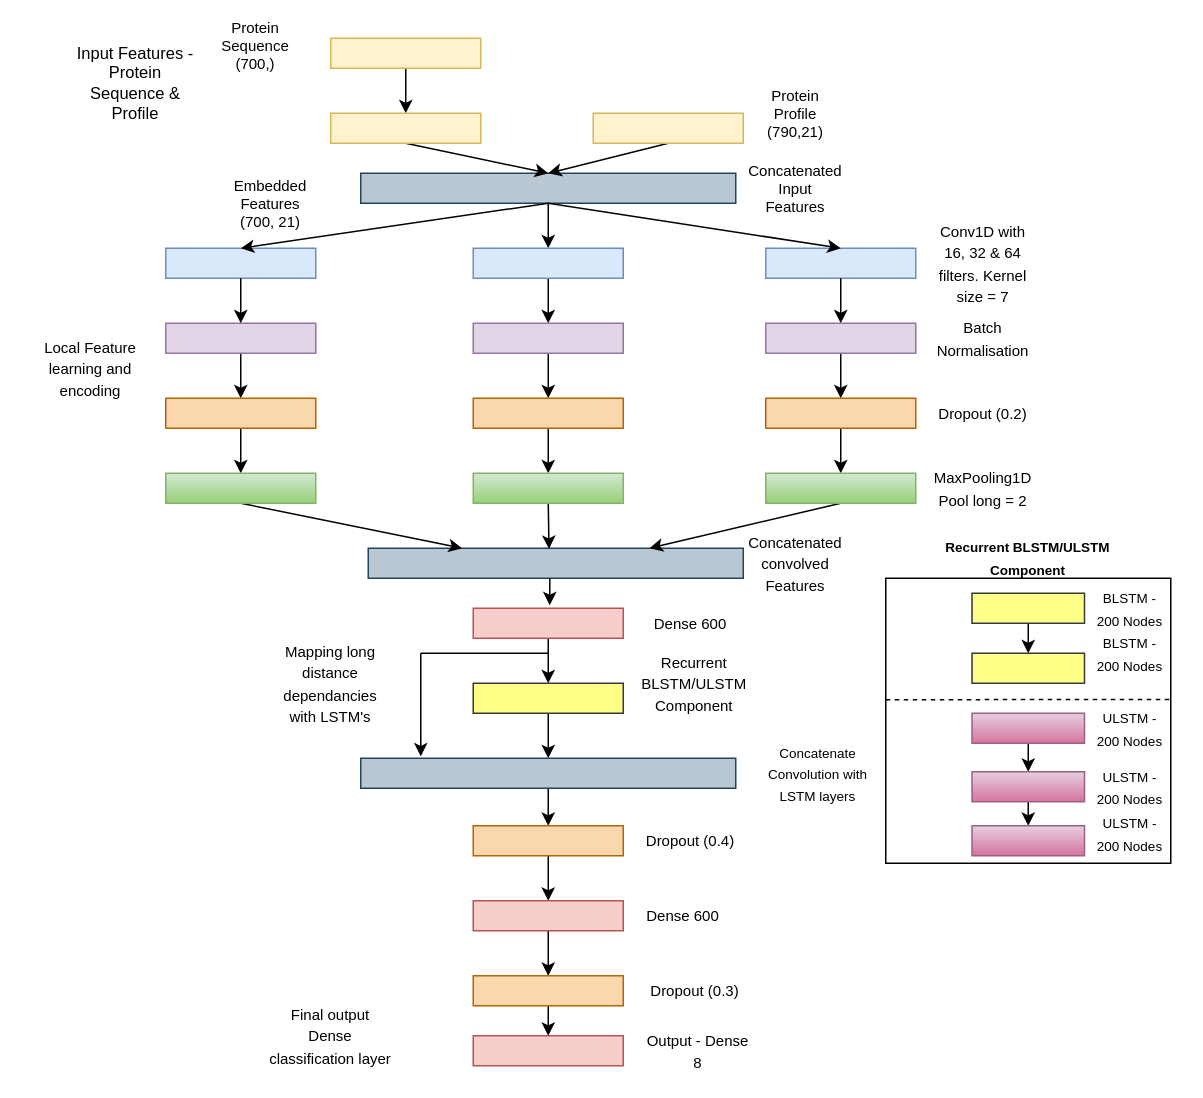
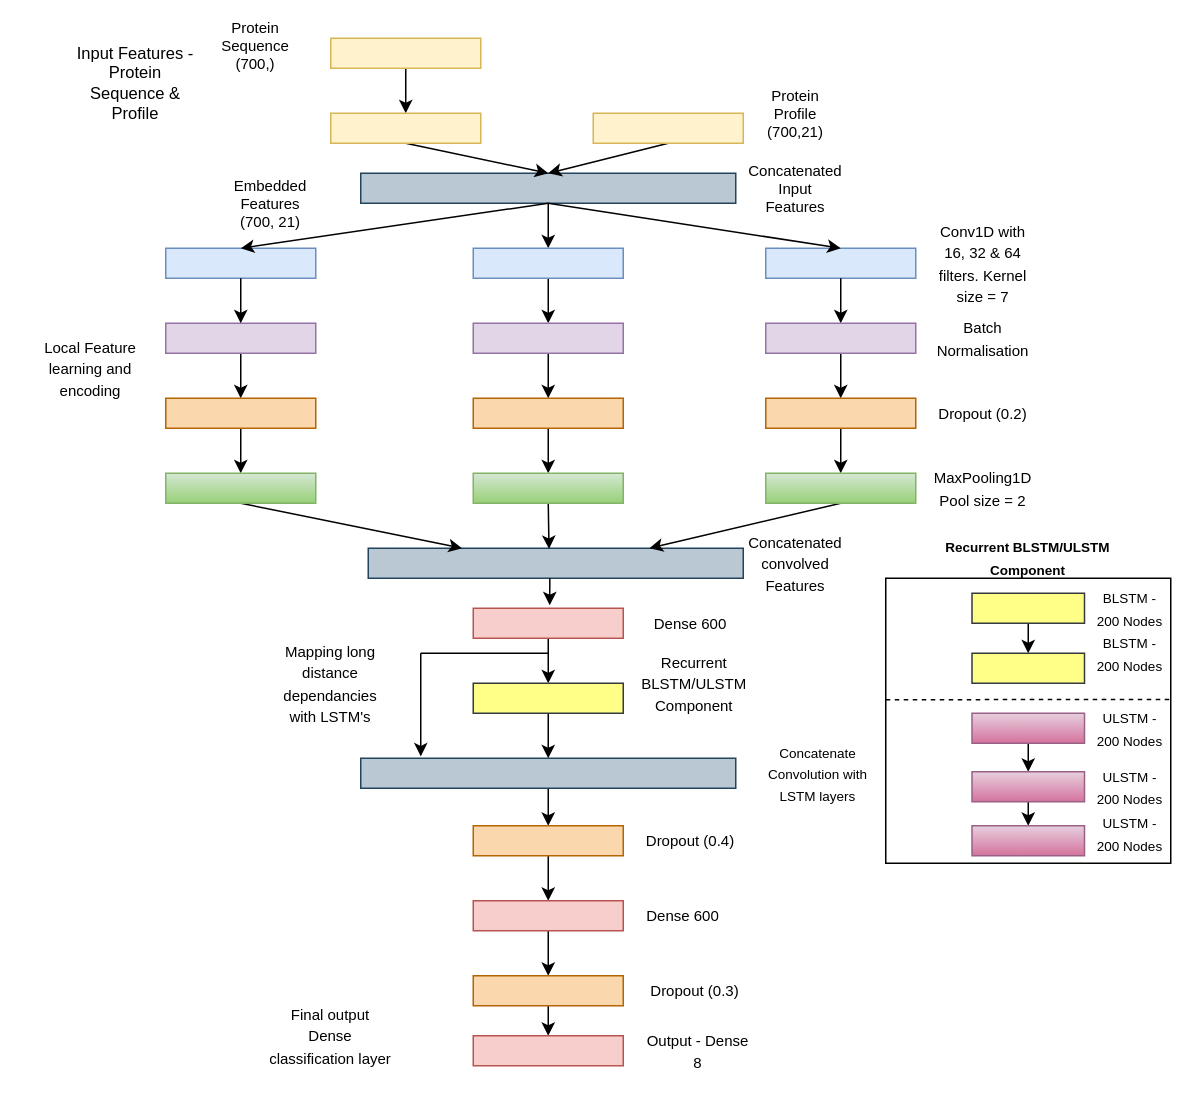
- <mxCell id="22" value="&lt;font style=&quot;font-size: 10px;&quot;&gt;Protein Profile (790,21)&lt;/font&gt;" style="text;html=1;strokeColor=none;fillColor=none;align=center;verticalAlign=middle;whiteSpace=wrap;rounded=0;fontSize=10;" vertex="1" parent="1"><mxGeometry x="510" y="65" width="40" height="20" as="geometry" /></mxCell>
+ <mxCell id="22" value="&lt;font style=&quot;font-size: 10px;&quot;&gt;Protein Profile (700,21)&lt;/font&gt;" style="text;html=1;strokeColor=none;fillColor=none;align=center;verticalAlign=middle;whiteSpace=wrap;rounded=0;fontSize=10;" vertex="1" parent="1"><mxGeometry x="510" y="65" width="40" height="20" as="geometry" /></mxCell>
- <mxCell id="59" value="&lt;font style=&quot;font-size: 10px&quot;&gt;&lt;font style=&quot;font-size: 10px&quot;&gt;MaxPooling1D&lt;/font&gt;&lt;br&gt;&lt;font style=&quot;font-size: 10px&quot;&gt;Pool long = 2&lt;/font&gt;&lt;br&gt;&lt;/font&gt;" style="text;html=1;strokeColor=none;fillColor=none;align=center;verticalAlign=middle;whiteSpace=wrap;rounded=0;" vertex="1" parent="1"><mxGeometry x="620" y="315" width="70" height="20" as="geometry" /></mxCell>
+ <mxCell id="59" value="&lt;font style=&quot;font-size: 10px&quot;&gt;&lt;font style=&quot;font-size: 10px&quot;&gt;MaxPooling1D&lt;/font&gt;&lt;br&gt;&lt;font style=&quot;font-size: 10px&quot;&gt;Pool size = 2&lt;/font&gt;&lt;br&gt;&lt;/font&gt;" style="text;html=1;strokeColor=none;fillColor=none;align=center;verticalAlign=middle;whiteSpace=wrap;rounded=0;" vertex="1" parent="1"><mxGeometry x="620" y="315" width="70" height="20" as="geometry" /></mxCell>
